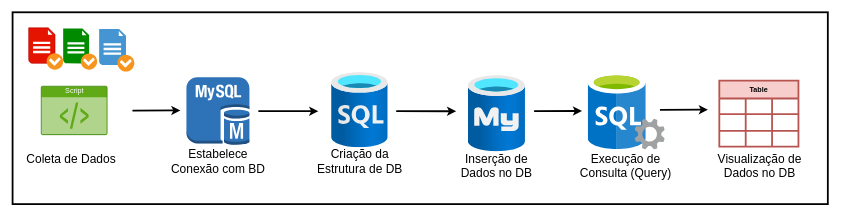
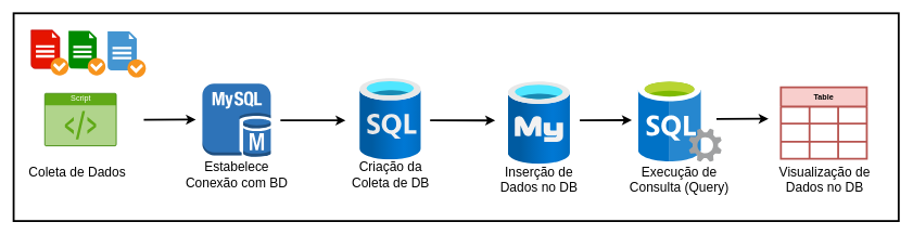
- <mxCell id="27" value="&lt;font color=&quot;#000000&quot;&gt;Criação da &lt;br&gt;Estrutura de DB&lt;/font&gt;" style="text;html=1;strokeColor=none;fillColor=none;align=center;verticalAlign=middle;whiteSpace=wrap;rounded=0;strokeWidth=4;fontSize=20;fontColor=#4A6B9E;" parent="1" vertex="1"><mxGeometry x="471.64" y="252.67" width="254.93" height="30" as="geometry" /></mxCell>
+ <mxCell id="27" value="&lt;font color=&quot;#000000&quot;&gt;Criação da &lt;br&gt;Coleta de DB&lt;/font&gt;" style="text;html=1;strokeColor=none;fillColor=none;align=center;verticalAlign=middle;whiteSpace=wrap;rounded=0;strokeWidth=4;fontSize=20;fontColor=#4A6B9E;" parent="1" vertex="1"><mxGeometry x="471.64" y="252.67" width="254.93" height="30" as="geometry" /></mxCell>
